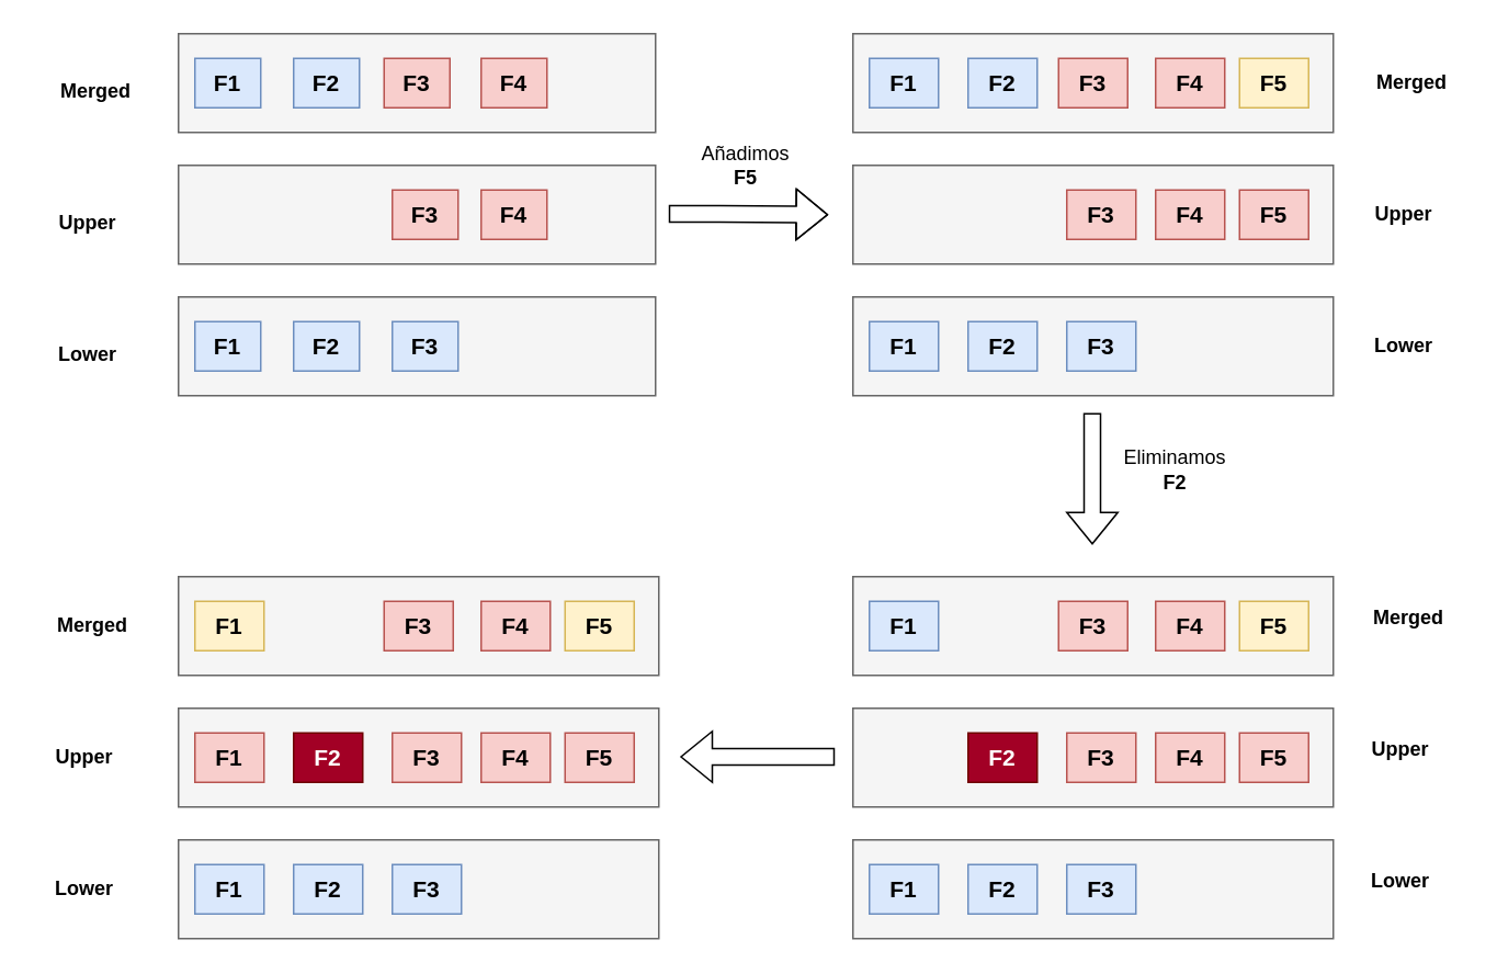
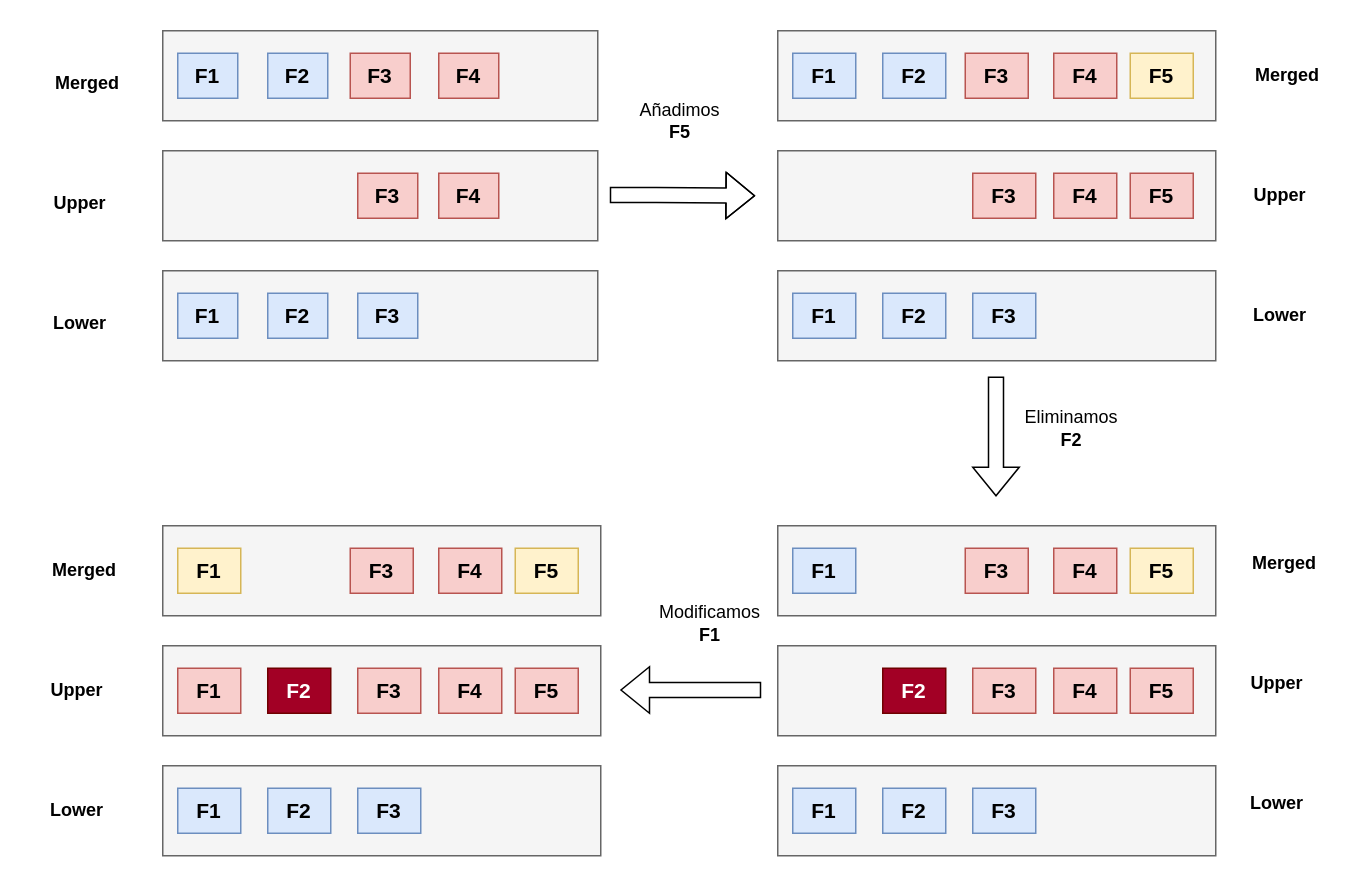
- <mxCell id="15" value="Añadimos &lt;b&gt;F5&lt;/b&gt;" style="text;strokeColor=none;align=center;fillColor=none;html=1;verticalAlign=middle;whiteSpace=wrap;rounded=0;" vertex="1" parent="1"><mxGeometry x="423" y="85" width="60" height="30" as="geometry" /></mxCell>
+ <mxCell id="15" value="Añadimos &lt;b&gt;F5&lt;/b&gt;" style="text;strokeColor=none;align=center;fillColor=none;html=1;verticalAlign=middle;whiteSpace=wrap;rounded=0;" vertex="1" parent="1"><mxGeometry x="423" y="65" width="60" height="30" as="geometry" /></mxCell>
+ <mxCell id="47" value="&lt;div&gt;Modificamos&lt;/div&gt;&lt;div&gt;&lt;b&gt;F1&lt;/b&gt;&lt;/div&gt;" style="text;strokeColor=none;align=center;fillColor=none;html=1;verticalAlign=middle;whiteSpace=wrap;rounded=0;" vertex="1" parent="1"><mxGeometry x="443" y="400" width="60" height="30" as="geometry" /></mxCell>
